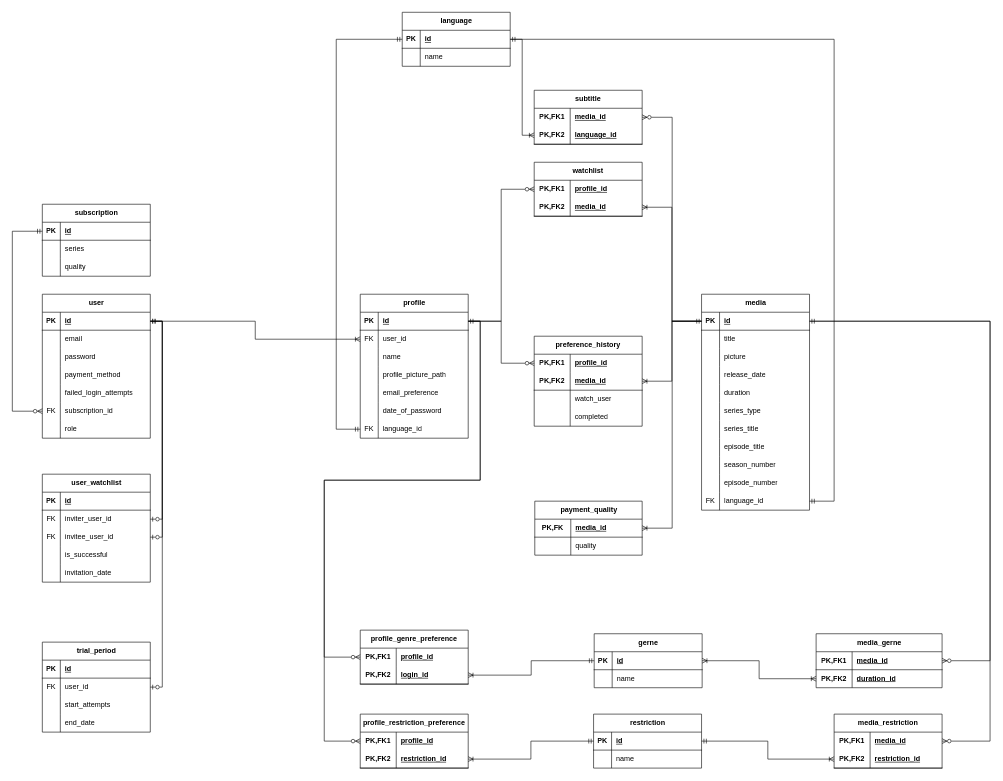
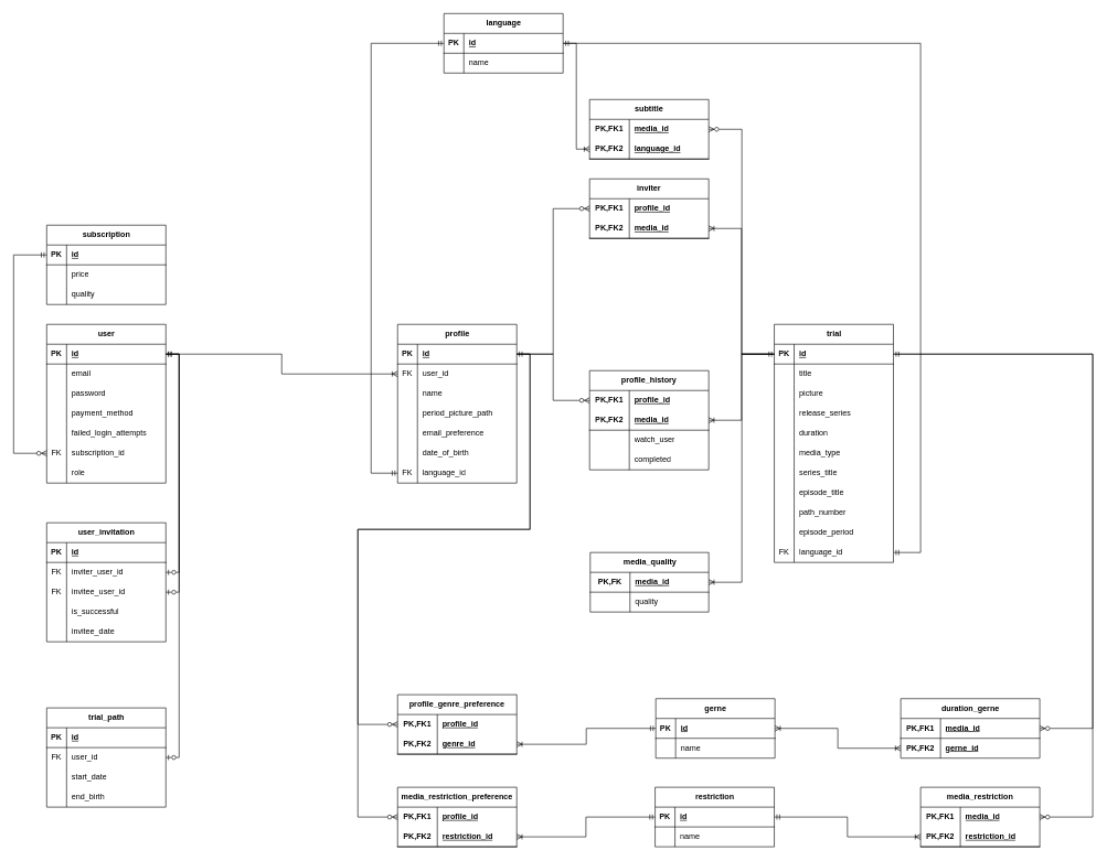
- <mxCell id="64" value="watchlist" style="shape=table;startSize=30;container=1;collapsible=1;childLayout=tableLayout;fixedRows=1;rowLines=0;fontStyle=1;align=center;resizeLast=1;html=1;whiteSpace=wrap;" parent="1" vertex="1"><mxGeometry x="890" y="270" width="180" height="90" as="geometry" /></mxCell>
+ <mxCell id="64" value="inviter" style="shape=table;startSize=30;container=1;collapsible=1;childLayout=tableLayout;fixedRows=1;rowLines=0;fontStyle=1;align=center;resizeLast=1;html=1;whiteSpace=wrap;" parent="1" vertex="1"><mxGeometry x="890" y="270" width="180" height="90" as="geometry" /></mxCell>
- <mxCell id="191" value="series" style="shape=partialRectangle;connectable=0;fillColor=none;top=0;left=0;bottom=0;right=0;align=left;spacingLeft=6;overflow=hidden;whiteSpace=wrap;html=1;" parent="189" vertex="1"><mxGeometry x="30" width="150" height="30" as="geometry"><mxRectangle width="150" height="30" as="alternateBounds" /></mxGeometry></mxCell>
+ <mxCell id="191" value="price" style="shape=partialRectangle;connectable=0;fillColor=none;top=0;left=0;bottom=0;right=0;align=left;spacingLeft=6;overflow=hidden;whiteSpace=wrap;html=1;" parent="189" vertex="1"><mxGeometry x="30" width="150" height="30" as="geometry"><mxRectangle width="150" height="30" as="alternateBounds" /></mxGeometry></mxCell>
- <mxCell id="2" value="media" style="shape=table;startSize=30;container=1;collapsible=1;childLayout=tableLayout;fixedRows=1;rowLines=0;fontStyle=1;align=center;resizeLast=1;html=1;" parent="1" vertex="1"><mxGeometry x="1169" y="490" width="180" height="360" as="geometry" /></mxCell>
+ <mxCell id="2" value="trial" style="shape=table;startSize=30;container=1;collapsible=1;childLayout=tableLayout;fixedRows=1;rowLines=0;fontStyle=1;align=center;resizeLast=1;html=1;" parent="1" vertex="1"><mxGeometry x="1169" y="490" width="180" height="360" as="geometry" /></mxCell>
- <mxCell id="71" value="preference_history" style="shape=table;startSize=30;container=1;collapsible=1;childLayout=tableLayout;fixedRows=1;rowLines=0;fontStyle=1;align=center;resizeLast=1;html=1;whiteSpace=wrap;" parent="1" vertex="1"><mxGeometry x="890" y="560" width="180" height="150" as="geometry" /></mxCell>
+ <mxCell id="71" value="profile_history" style="shape=table;startSize=30;container=1;collapsible=1;childLayout=tableLayout;fixedRows=1;rowLines=0;fontStyle=1;align=center;resizeLast=1;html=1;whiteSpace=wrap;" parent="1" vertex="1"><mxGeometry x="890" y="560" width="180" height="150" as="geometry" /></mxCell>
- <mxCell id="96" value="profile_picture_path" style="shape=partialRectangle;connectable=0;fillColor=none;top=0;left=0;bottom=0;right=0;align=left;spacingLeft=6;overflow=hidden;whiteSpace=wrap;html=1;" parent="94" vertex="1"><mxGeometry x="30" width="150" height="30" as="geometry"><mxRectangle width="150" height="30" as="alternateBounds" /></mxGeometry></mxCell>
+ <mxCell id="96" value="period_picture_path" style="shape=partialRectangle;connectable=0;fillColor=none;top=0;left=0;bottom=0;right=0;align=left;spacingLeft=6;overflow=hidden;whiteSpace=wrap;html=1;" parent="94" vertex="1"><mxGeometry x="30" width="150" height="30" as="geometry"><mxRectangle width="150" height="30" as="alternateBounds" /></mxGeometry></mxCell>
- <mxCell id="14" value="release_date " style="shape=partialRectangle;connectable=0;fillColor=none;top=0;left=0;bottom=0;right=0;align=left;spacingLeft=6;overflow=hidden;whiteSpace=wrap;html=1;" parent="12" vertex="1"><mxGeometry x="30" width="150" height="30" as="geometry"><mxRectangle width="150" height="30" as="alternateBounds" /></mxGeometry></mxCell>
+ <mxCell id="14" value="release_series " style="shape=partialRectangle;connectable=0;fillColor=none;top=0;left=0;bottom=0;right=0;align=left;spacingLeft=6;overflow=hidden;whiteSpace=wrap;html=1;" parent="12" vertex="1"><mxGeometry x="30" width="150" height="30" as="geometry"><mxRectangle width="150" height="30" as="alternateBounds" /></mxGeometry></mxCell>
- <mxCell id="102" value="date_of_password" style="shape=partialRectangle;connectable=0;fillColor=none;top=0;left=0;bottom=0;right=0;align=left;spacingLeft=6;overflow=hidden;whiteSpace=wrap;html=1;" parent="100" vertex="1"><mxGeometry x="30" width="150" height="30" as="geometry"><mxRectangle width="150" height="30" as="alternateBounds" /></mxGeometry></mxCell>
+ <mxCell id="102" value="date_of_birth" style="shape=partialRectangle;connectable=0;fillColor=none;top=0;left=0;bottom=0;right=0;align=left;spacingLeft=6;overflow=hidden;whiteSpace=wrap;html=1;" parent="100" vertex="1"><mxGeometry x="30" width="150" height="30" as="geometry"><mxRectangle width="150" height="30" as="alternateBounds" /></mxGeometry></mxCell>
- <mxCell id="20" value="series_type" style="shape=partialRectangle;connectable=0;fillColor=none;top=0;left=0;bottom=0;right=0;align=left;spacingLeft=6;overflow=hidden;whiteSpace=wrap;html=1;" parent="18" vertex="1"><mxGeometry x="30" width="150" height="30" as="geometry"><mxRectangle width="150" height="30" as="alternateBounds" /></mxGeometry></mxCell>
+ <mxCell id="20" value="media_type" style="shape=partialRectangle;connectable=0;fillColor=none;top=0;left=0;bottom=0;right=0;align=left;spacingLeft=6;overflow=hidden;whiteSpace=wrap;html=1;" parent="18" vertex="1"><mxGeometry x="30" width="150" height="30" as="geometry"><mxRectangle width="150" height="30" as="alternateBounds" /></mxGeometry></mxCell>
- <mxCell id="29" value="season_number" style="shape=partialRectangle;connectable=0;fillColor=none;top=0;left=0;bottom=0;right=0;align=left;spacingLeft=6;overflow=hidden;whiteSpace=wrap;html=1;" parent="27" vertex="1"><mxGeometry x="30" width="150" height="30" as="geometry"><mxRectangle width="150" height="30" as="alternateBounds" /></mxGeometry></mxCell>
+ <mxCell id="29" value="path_number" style="shape=partialRectangle;connectable=0;fillColor=none;top=0;left=0;bottom=0;right=0;align=left;spacingLeft=6;overflow=hidden;whiteSpace=wrap;html=1;" parent="27" vertex="1"><mxGeometry x="30" width="150" height="30" as="geometry"><mxRectangle width="150" height="30" as="alternateBounds" /></mxGeometry></mxCell>
- <mxCell id="169" value="user_watchlist" style="shape=table;startSize=30;container=1;collapsible=1;childLayout=tableLayout;fixedRows=1;rowLines=0;fontStyle=1;align=center;resizeLast=1;html=1;" parent="1" vertex="1"><mxGeometry x="70" y="790" width="180" height="180" as="geometry" /></mxCell>
+ <mxCell id="169" value="user_invitation" style="shape=table;startSize=30;container=1;collapsible=1;childLayout=tableLayout;fixedRows=1;rowLines=0;fontStyle=1;align=center;resizeLast=1;html=1;" parent="1" vertex="1"><mxGeometry x="70" y="790" width="180" height="180" as="geometry" /></mxCell>
- <mxCell id="32" value="episode_number" style="shape=partialRectangle;connectable=0;fillColor=none;top=0;left=0;bottom=0;right=0;align=left;spacingLeft=6;overflow=hidden;whiteSpace=wrap;html=1;" parent="30" vertex="1"><mxGeometry x="30" width="150" height="30" as="geometry"><mxRectangle width="150" height="30" as="alternateBounds" /></mxGeometry></mxCell>
+ <mxCell id="32" value="episode_period" style="shape=partialRectangle;connectable=0;fillColor=none;top=0;left=0;bottom=0;right=0;align=left;spacingLeft=6;overflow=hidden;whiteSpace=wrap;html=1;" parent="30" vertex="1"><mxGeometry x="30" width="150" height="30" as="geometry"><mxRectangle width="150" height="30" as="alternateBounds" /></mxGeometry></mxCell>
- <mxCell id="217" value="payment_quality" style="shape=table;startSize=30;container=1;collapsible=1;childLayout=tableLayout;fixedRows=1;rowLines=0;fontStyle=1;align=center;resizeLast=1;html=1;" vertex="1" parent="1"><mxGeometry x="891" y="835" width="179" height="90" as="geometry" /></mxCell>
+ <mxCell id="217" value="media_quality" style="shape=table;startSize=30;container=1;collapsible=1;childLayout=tableLayout;fixedRows=1;rowLines=0;fontStyle=1;align=center;resizeLast=1;html=1;" vertex="1" parent="1"><mxGeometry x="891" y="835" width="179" height="90" as="geometry" /></mxCell>
- <mxCell id="184" value="invitation_date" style="shape=partialRectangle;connectable=0;fillColor=none;top=0;left=0;bottom=0;right=0;align=left;spacingLeft=6;overflow=hidden;whiteSpace=wrap;html=1;" parent="182" vertex="1"><mxGeometry x="30" width="150" height="30" as="geometry"><mxRectangle width="150" height="30" as="alternateBounds" /></mxGeometry></mxCell>
+ <mxCell id="184" value="invitee_date" style="shape=partialRectangle;connectable=0;fillColor=none;top=0;left=0;bottom=0;right=0;align=left;spacingLeft=6;overflow=hidden;whiteSpace=wrap;html=1;" parent="182" vertex="1"><mxGeometry x="30" width="150" height="30" as="geometry"><mxRectangle width="150" height="30" as="alternateBounds" /></mxGeometry></mxCell>
- <mxCell id="36" value="media_gerne" style="shape=table;startSize=30;container=1;collapsible=1;childLayout=tableLayout;fixedRows=1;rowLines=0;fontStyle=1;align=center;resizeLast=1;html=1;" parent="1" vertex="1"><mxGeometry x="1360" y="1056" width="210" height="90" as="geometry" /></mxCell>
+ <mxCell id="36" value="duration_gerne" style="shape=table;startSize=30;container=1;collapsible=1;childLayout=tableLayout;fixedRows=1;rowLines=0;fontStyle=1;align=center;resizeLast=1;html=1;" parent="1" vertex="1"><mxGeometry x="1360" y="1056" width="210" height="90" as="geometry" /></mxCell>
- <mxCell id="156" value="trial_period" style="shape=table;startSize=30;container=1;collapsible=1;childLayout=tableLayout;fixedRows=1;rowLines=0;fontStyle=1;align=center;resizeLast=1;html=1;" parent="1" vertex="1"><mxGeometry x="70" y="1070" width="180" height="150" as="geometry" /></mxCell>
+ <mxCell id="156" value="trial_path" style="shape=table;startSize=30;container=1;collapsible=1;childLayout=tableLayout;fixedRows=1;rowLines=0;fontStyle=1;align=center;resizeLast=1;html=1;" parent="1" vertex="1"><mxGeometry x="70" y="1070" width="180" height="150" as="geometry" /></mxCell>
- <mxCell id="112" value="login_id" style="shape=partialRectangle;connectable=0;fillColor=none;top=0;left=0;bottom=0;right=0;align=left;spacingLeft=6;fontStyle=5;overflow=hidden;html=1;whiteSpace=wrap;" parent="110" vertex="1"><mxGeometry x="60" width="120" height="30" as="geometry"><mxRectangle width="120" height="30" as="alternateBounds" /></mxGeometry></mxCell>
+ <mxCell id="112" value="genre_id" style="shape=partialRectangle;connectable=0;fillColor=none;top=0;left=0;bottom=0;right=0;align=left;spacingLeft=6;fontStyle=5;overflow=hidden;html=1;whiteSpace=wrap;" parent="110" vertex="1"><mxGeometry x="60" width="120" height="30" as="geometry"><mxRectangle width="120" height="30" as="alternateBounds" /></mxGeometry></mxCell>
- <mxCell id="42" value="duration_id" style="shape=partialRectangle;connectable=0;fillColor=none;top=0;left=0;bottom=0;right=0;align=left;spacingLeft=6;overflow=hidden;whiteSpace=wrap;html=1;fontStyle=5" parent="40" vertex="1"><mxGeometry x="60" width="150" height="30" as="geometry"><mxRectangle width="150" height="30" as="alternateBounds" /></mxGeometry></mxCell>
+ <mxCell id="42" value="gerne_id" style="shape=partialRectangle;connectable=0;fillColor=none;top=0;left=0;bottom=0;right=0;align=left;spacingLeft=6;overflow=hidden;whiteSpace=wrap;html=1;fontStyle=5" parent="40" vertex="1"><mxGeometry x="60" width="150" height="30" as="geometry"><mxRectangle width="150" height="30" as="alternateBounds" /></mxGeometry></mxCell>
- <mxCell id="165" value="start_attempts" style="shape=partialRectangle;connectable=0;fillColor=none;top=0;left=0;bottom=0;right=0;align=left;spacingLeft=6;overflow=hidden;whiteSpace=wrap;html=1;" parent="163" vertex="1"><mxGeometry x="30" width="150" height="30" as="geometry"><mxRectangle width="150" height="30" as="alternateBounds" /></mxGeometry></mxCell>
+ <mxCell id="165" value="start_date" style="shape=partialRectangle;connectable=0;fillColor=none;top=0;left=0;bottom=0;right=0;align=left;spacingLeft=6;overflow=hidden;whiteSpace=wrap;html=1;" parent="163" vertex="1"><mxGeometry x="30" width="150" height="30" as="geometry"><mxRectangle width="150" height="30" as="alternateBounds" /></mxGeometry></mxCell>
- <mxCell id="168" value="end_date" style="shape=partialRectangle;connectable=0;fillColor=none;top=0;left=0;bottom=0;right=0;align=left;spacingLeft=6;overflow=hidden;whiteSpace=wrap;html=1;" parent="166" vertex="1"><mxGeometry x="30" width="150" height="30" as="geometry"><mxRectangle width="150" height="30" as="alternateBounds" /></mxGeometry></mxCell>
+ <mxCell id="168" value="end_birth" style="shape=partialRectangle;connectable=0;fillColor=none;top=0;left=0;bottom=0;right=0;align=left;spacingLeft=6;overflow=hidden;whiteSpace=wrap;html=1;" parent="166" vertex="1"><mxGeometry x="30" width="150" height="30" as="geometry"><mxRectangle width="150" height="30" as="alternateBounds" /></mxGeometry></mxCell>
- <mxCell id="113" value="profile_restriction_preference" style="shape=table;startSize=30;container=1;collapsible=1;childLayout=tableLayout;fixedRows=1;rowLines=0;fontStyle=1;align=center;resizeLast=1;html=1;whiteSpace=wrap;" parent="1" vertex="1"><mxGeometry x="600" y="1190" width="180" height="90" as="geometry" /></mxCell>
+ <mxCell id="113" value="media_restriction_preference" style="shape=table;startSize=30;container=1;collapsible=1;childLayout=tableLayout;fixedRows=1;rowLines=0;fontStyle=1;align=center;resizeLast=1;html=1;whiteSpace=wrap;" parent="1" vertex="1"><mxGeometry x="600" y="1190" width="180" height="90" as="geometry" /></mxCell>
